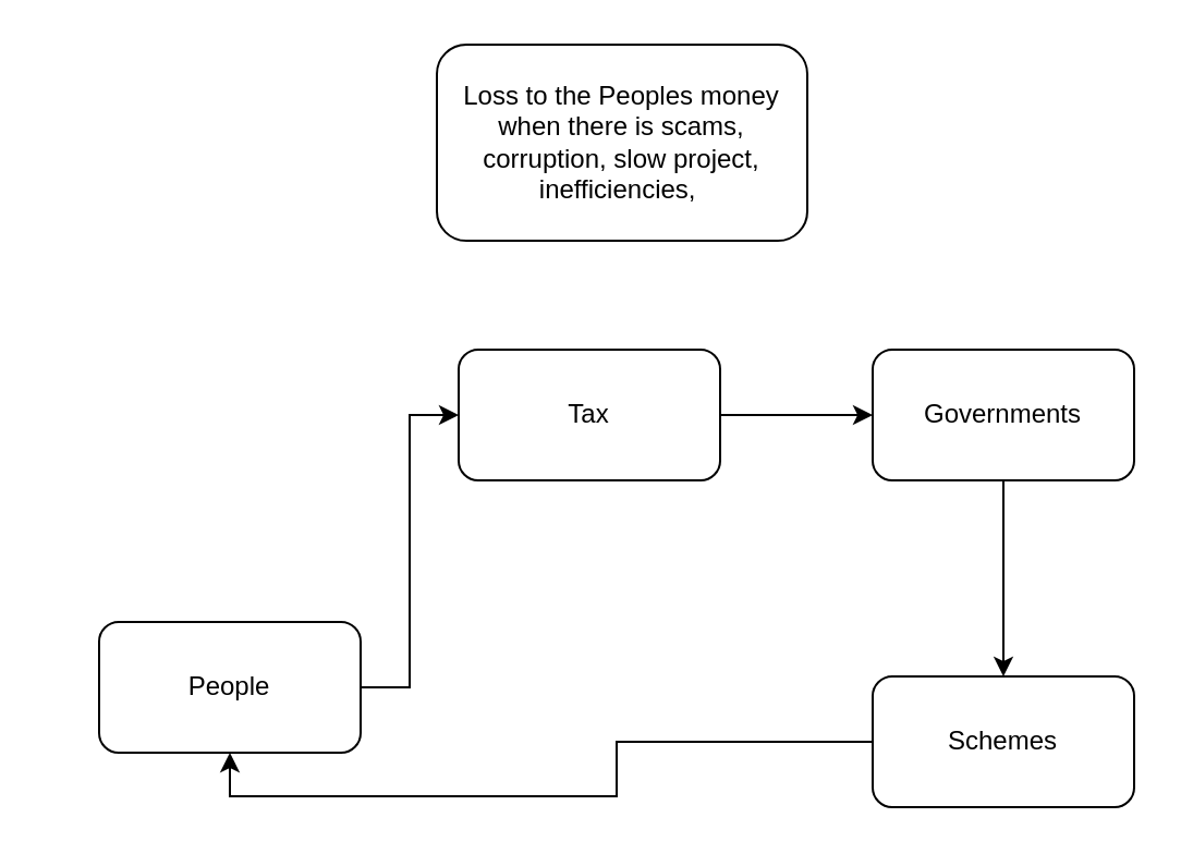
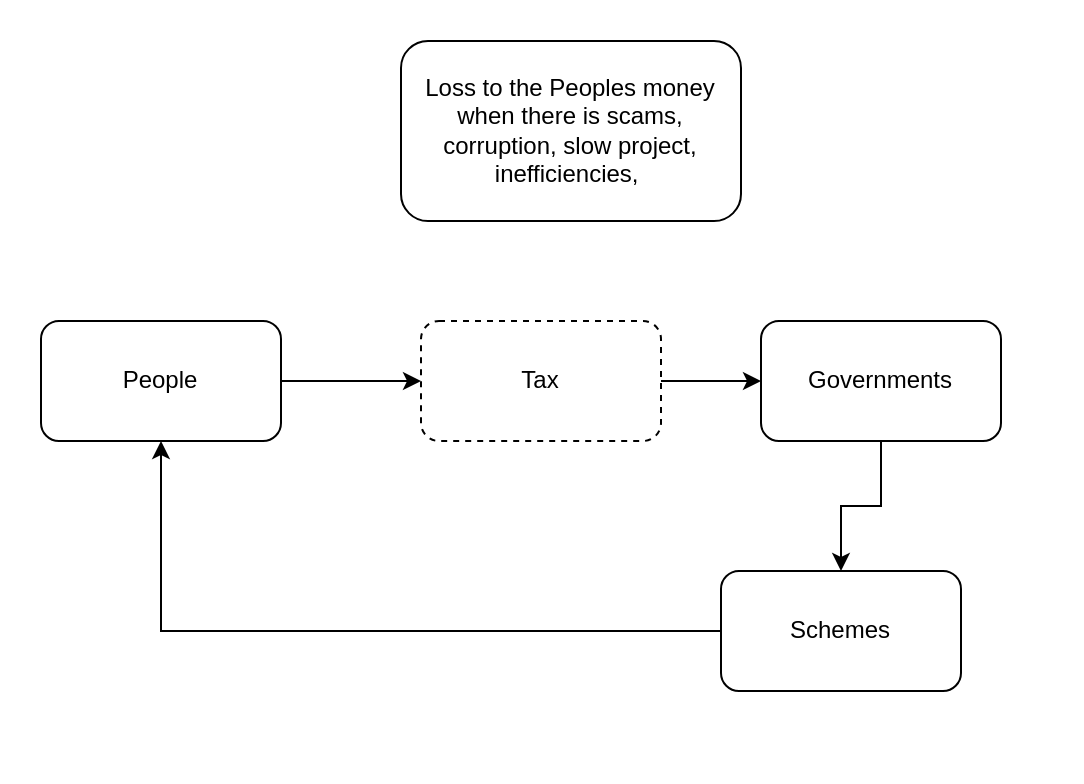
- <mxCell id="5" value="Tax" style="rounded=1;whiteSpace=wrap;html=1;" vertex="1" parent="1"><mxGeometry x="210" y="160" width="120" height="60" as="geometry" /></mxCell>
+ <mxCell id="5" value="Tax" style="rounded=1;whiteSpace=wrap;html=1;dashed=1;" vertex="1" parent="1"><mxGeometry x="210" y="160" width="120" height="60" as="geometry" /></mxCell>
- <mxCell id="7" value="Governments" style="rounded=1;whiteSpace=wrap;html=1;" vertex="1" parent="1"><mxGeometry x="400" y="160" width="120" height="60" as="geometry" /></mxCell>
+ <mxCell id="7" value="Governments" style="rounded=1;whiteSpace=wrap;html=1;" vertex="1" parent="1"><mxGeometry x="380" y="160" width="120" height="60" as="geometry" /></mxCell>
- <mxCell id="3" value="People" style="rounded=1;whiteSpace=wrap;html=1;" vertex="1" parent="1"><mxGeometry x="45" y="285" width="120" height="60" as="geometry" /></mxCell>
+ <mxCell id="3" value="People" style="rounded=1;whiteSpace=wrap;html=1;" vertex="1" parent="1"><mxGeometry x="20" y="160" width="120" height="60" as="geometry" /></mxCell>
- <mxCell id="9" value="Schemes" style="rounded=1;whiteSpace=wrap;html=1;" vertex="1" parent="1"><mxGeometry x="400" y="310" width="120" height="60" as="geometry" /></mxCell>
+ <mxCell id="9" value="Schemes" style="rounded=1;whiteSpace=wrap;html=1;" vertex="1" parent="1"><mxGeometry x="360" y="285" width="120" height="60" as="geometry" /></mxCell>
